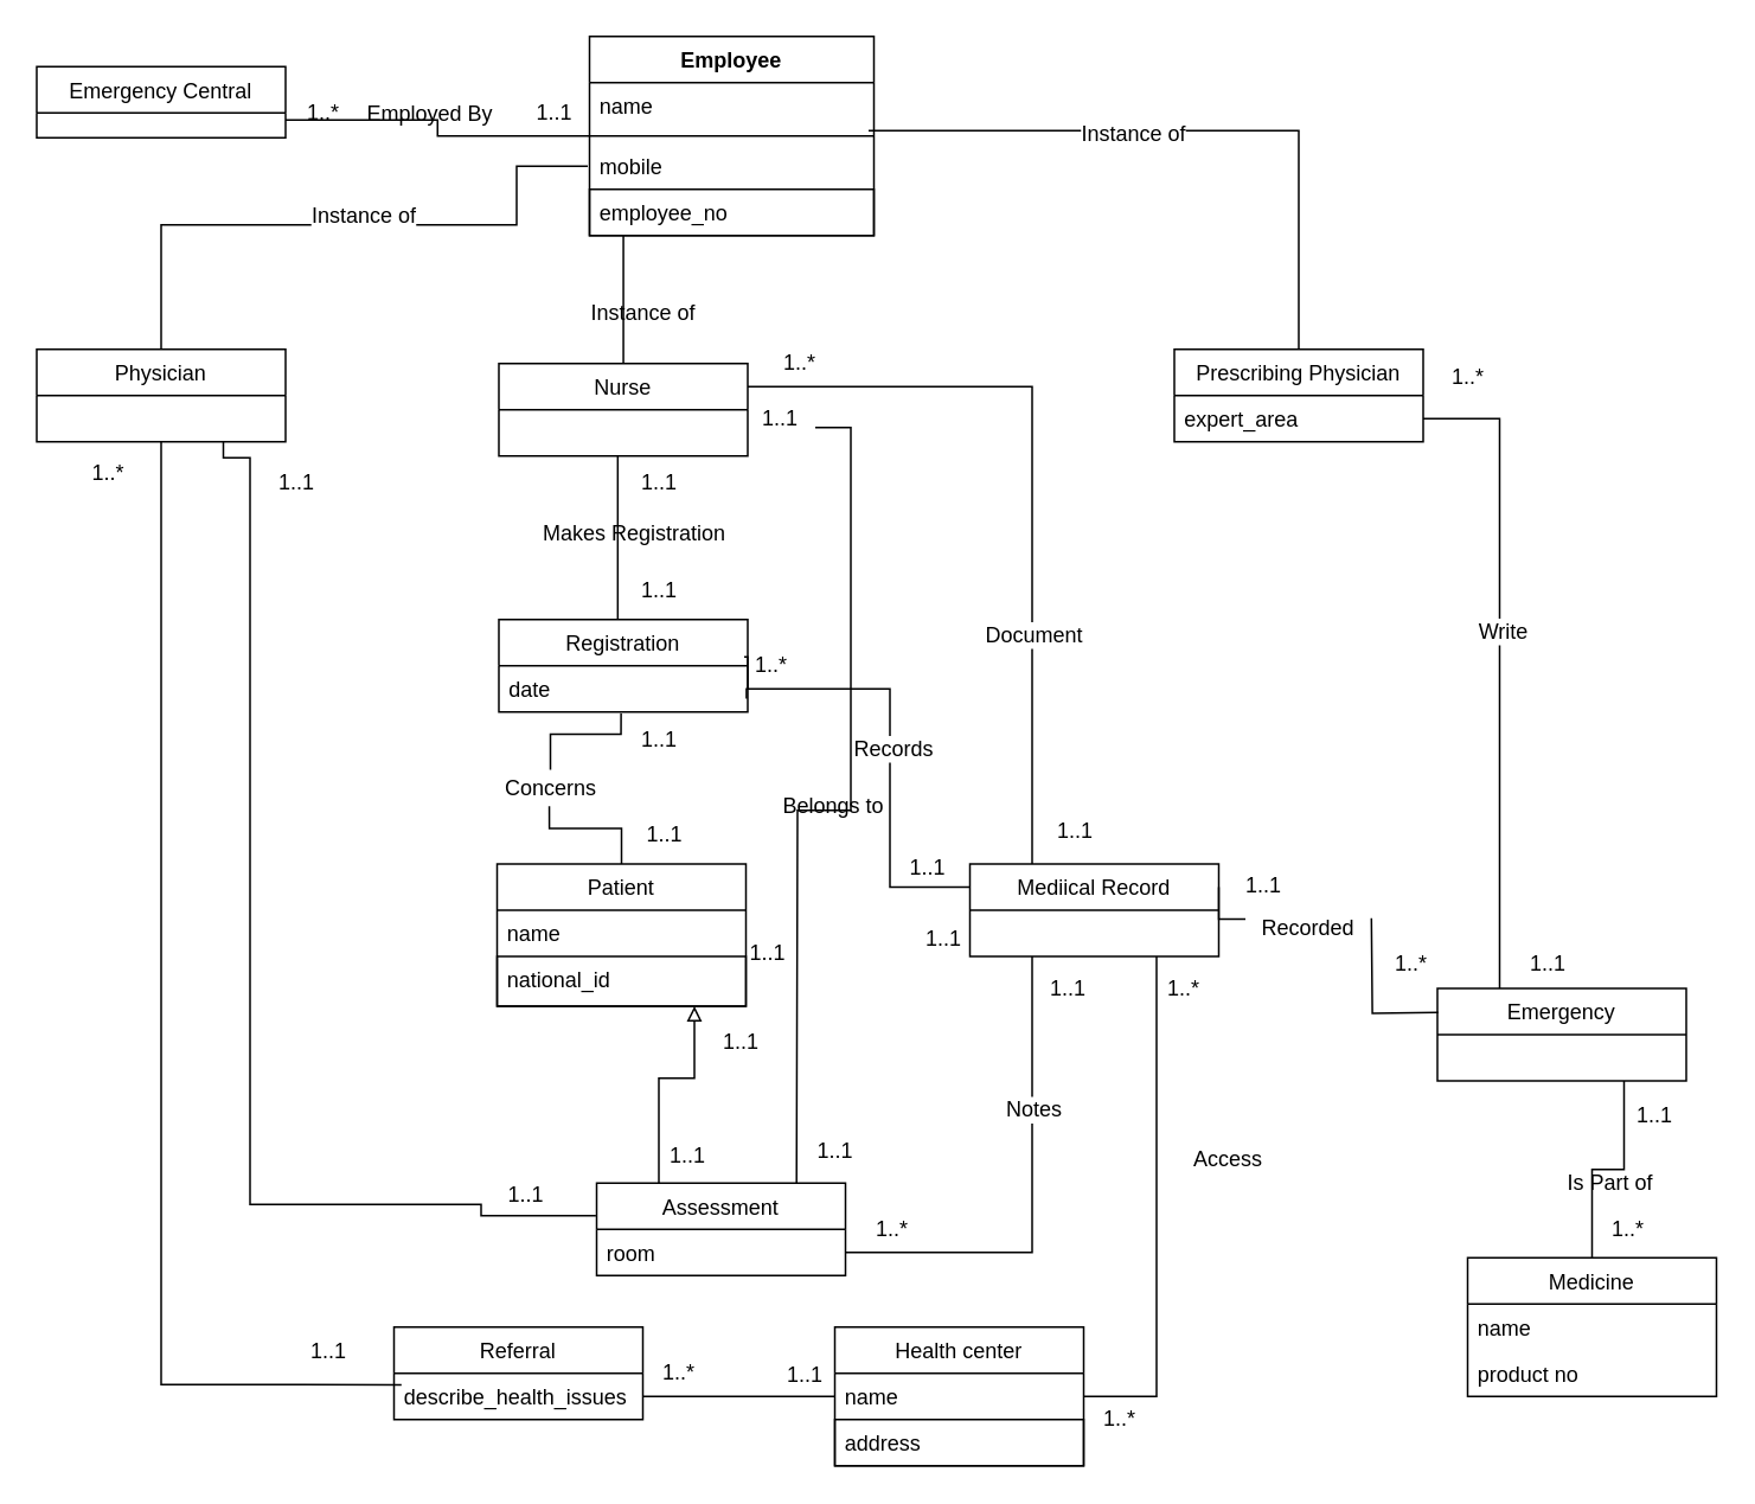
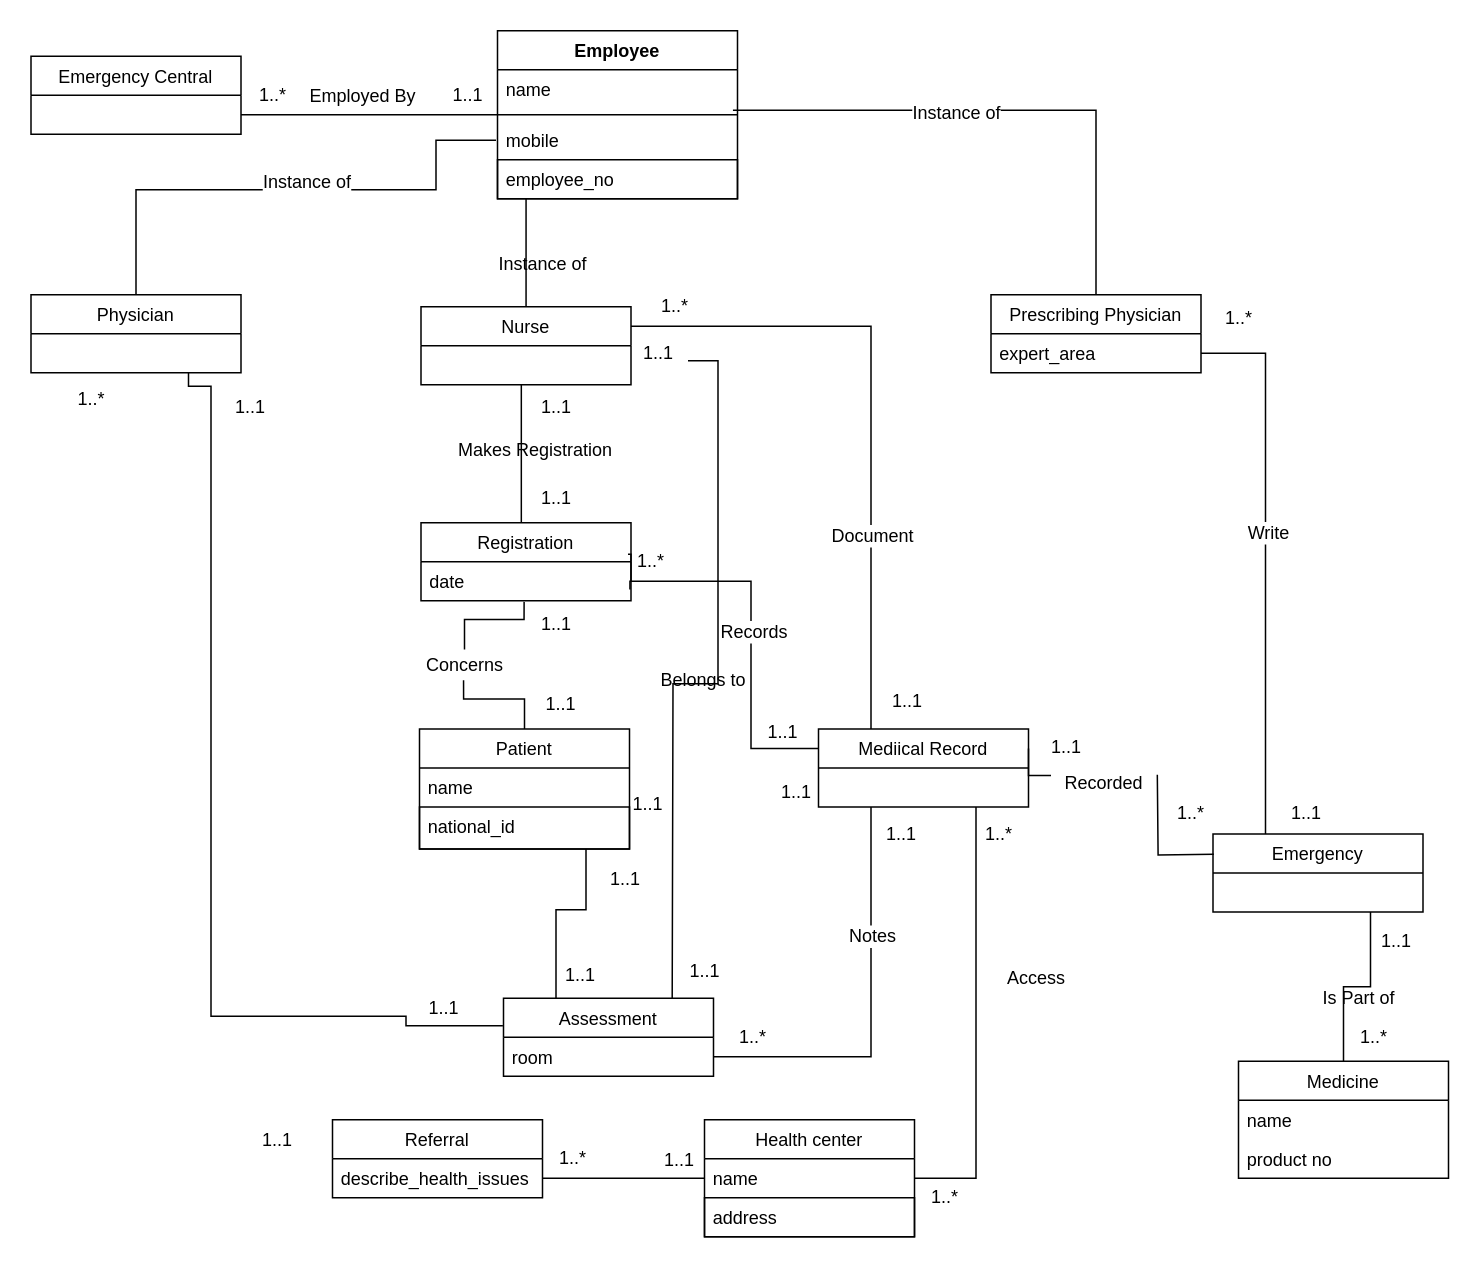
- <mxCell id="8" value="Emergency Central" style="swimlane;fontStyle=0;childLayout=stackLayout;horizontal=1;startSize=26;fillColor=none;horizontalStack=0;resizeParent=1;resizeParentMax=0;resizeLast=0;collapsible=1;marginBottom=0;strokeColor=#000000;" vertex="1" parent="1"><mxGeometry x="20" y="37" width="140" height="40" as="geometry" /></mxCell>
+ <mxCell id="8" value="Emergency Central" style="swimlane;fontStyle=0;childLayout=stackLayout;horizontal=1;startSize=26;fillColor=none;horizontalStack=0;resizeParent=1;resizeParentMax=0;resizeLast=0;collapsible=1;marginBottom=0;strokeColor=#000000;" vertex="1" parent="1"><mxGeometry x="20" y="37" width="140" height="52" as="geometry" /></mxCell>
- <mxCell id="41" style="edgeStyle=orthogonalEdgeStyle;rounded=0;orthogonalLoop=1;jettySize=auto;html=1;exitX=0.25;exitY=0;exitDx=0;exitDy=0;endArrow=block;endFill=0;" edge="1" parent="1" source="43" target="33"><mxGeometry relative="1" as="geometry"><Array as="points"><mxPoint x="390" y="606" /></Array></mxGeometry></mxCell>
+ <mxCell id="41" style="edgeStyle=orthogonalEdgeStyle;rounded=0;orthogonalLoop=1;jettySize=auto;html=1;exitX=0.25;exitY=0;exitDx=0;exitDy=0;endArrow=none;endFill=0;" edge="1" parent="1" source="43" target="33"><mxGeometry relative="1" as="geometry"><Array as="points"><mxPoint x="390" y="606" /></Array></mxGeometry></mxCell>
- <mxCell id="16" style="edgeStyle=orthogonalEdgeStyle;rounded=0;orthogonalLoop=1;jettySize=auto;html=1;exitX=0.5;exitY=1;exitDx=0;exitDy=0;entryX=0.03;entryY=0.247;entryDx=0;entryDy=0;entryPerimeter=0;endArrow=none;endFill=0;" edge="1" parent="1" source="17" target="49"><mxGeometry relative="1" as="geometry" /></mxCell>
